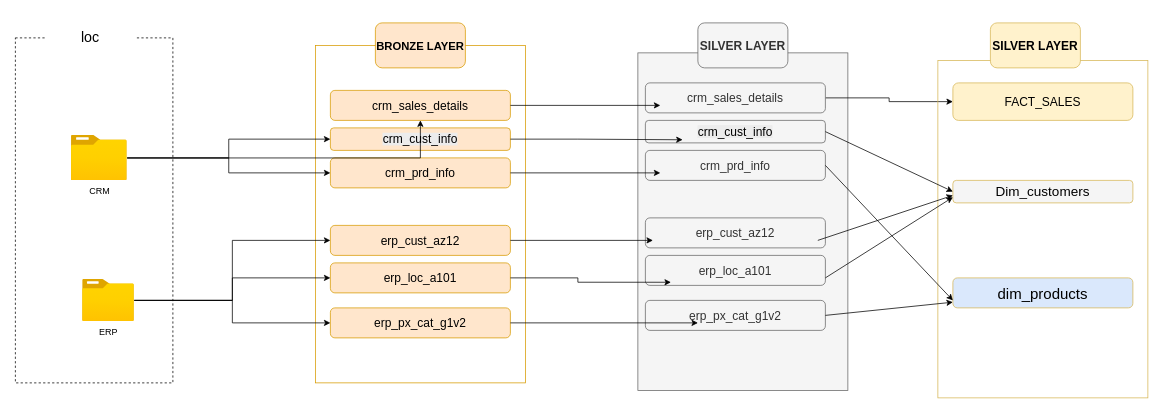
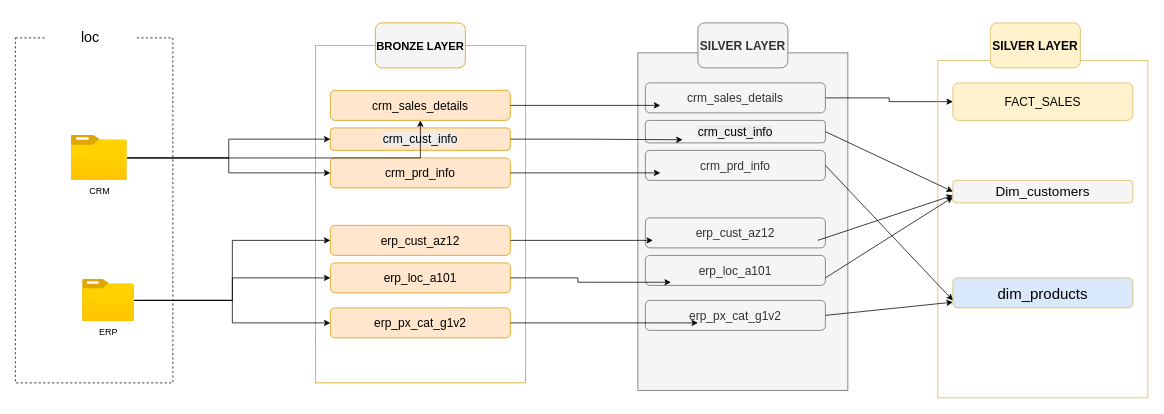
- <mxCell id="5" value="&lt;font style=&quot;font-size: 15px;&quot;&gt;&lt;b&gt;BRONZE LAYER&lt;/b&gt;&lt;/font&gt;" style="rounded=1;whiteSpace=wrap;html=1;labelBackgroundColor=none;fillColor=#ffe6cc;strokeColor=#d79b00;" parent="1" vertex="1"><mxGeometry x="500" y="30" width="120" height="60" as="geometry" /></mxCell>
+ <mxCell id="5" value="&lt;font style=&quot;font-size: 15px;&quot;&gt;&lt;b&gt;BRONZE LAYER&lt;/b&gt;&lt;/font&gt;" style="rounded=1;whiteSpace=wrap;html=1;labelBackgroundColor=none;fillColor=#f5f5f5;strokeColor=#d79b00;" parent="1" vertex="1"><mxGeometry x="500" y="30" width="120" height="60" as="geometry" /></mxCell>
